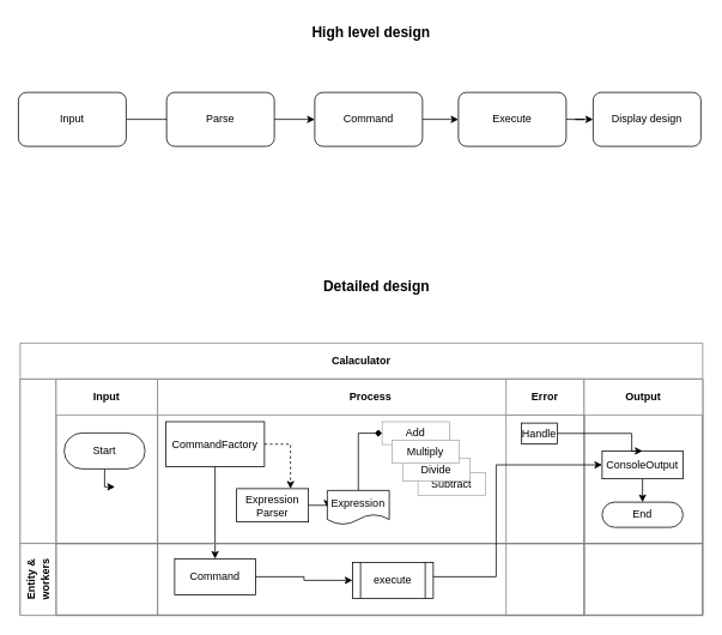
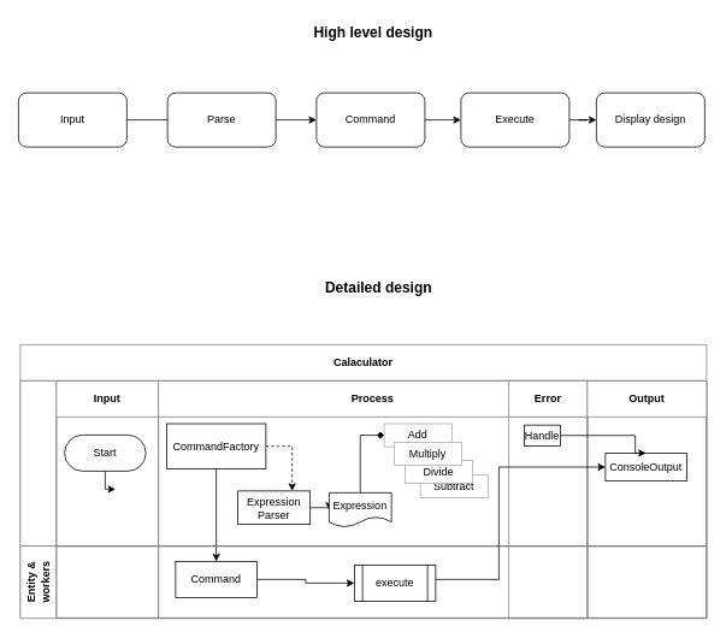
- <mxCell id="21" style="edgeStyle=orthogonalEdgeStyle;rounded=0;orthogonalLoop=1;jettySize=auto;html=1;exitX=0.5;exitY=1;exitDx=0;exitDy=0;entryX=0.5;entryY=0;entryDx=0;entryDy=0;" parent="20" source="22" target="23" edge="1"><mxGeometry relative="1" as="geometry" /></mxCell>
- <mxCell id="23" value="End" style="rounded=1;whiteSpace=wrap;html=1;arcSize=50;" parent="20" vertex="1"><mxGeometry x="20" y="137" width="90" height="28" as="geometry" /></mxCell>
